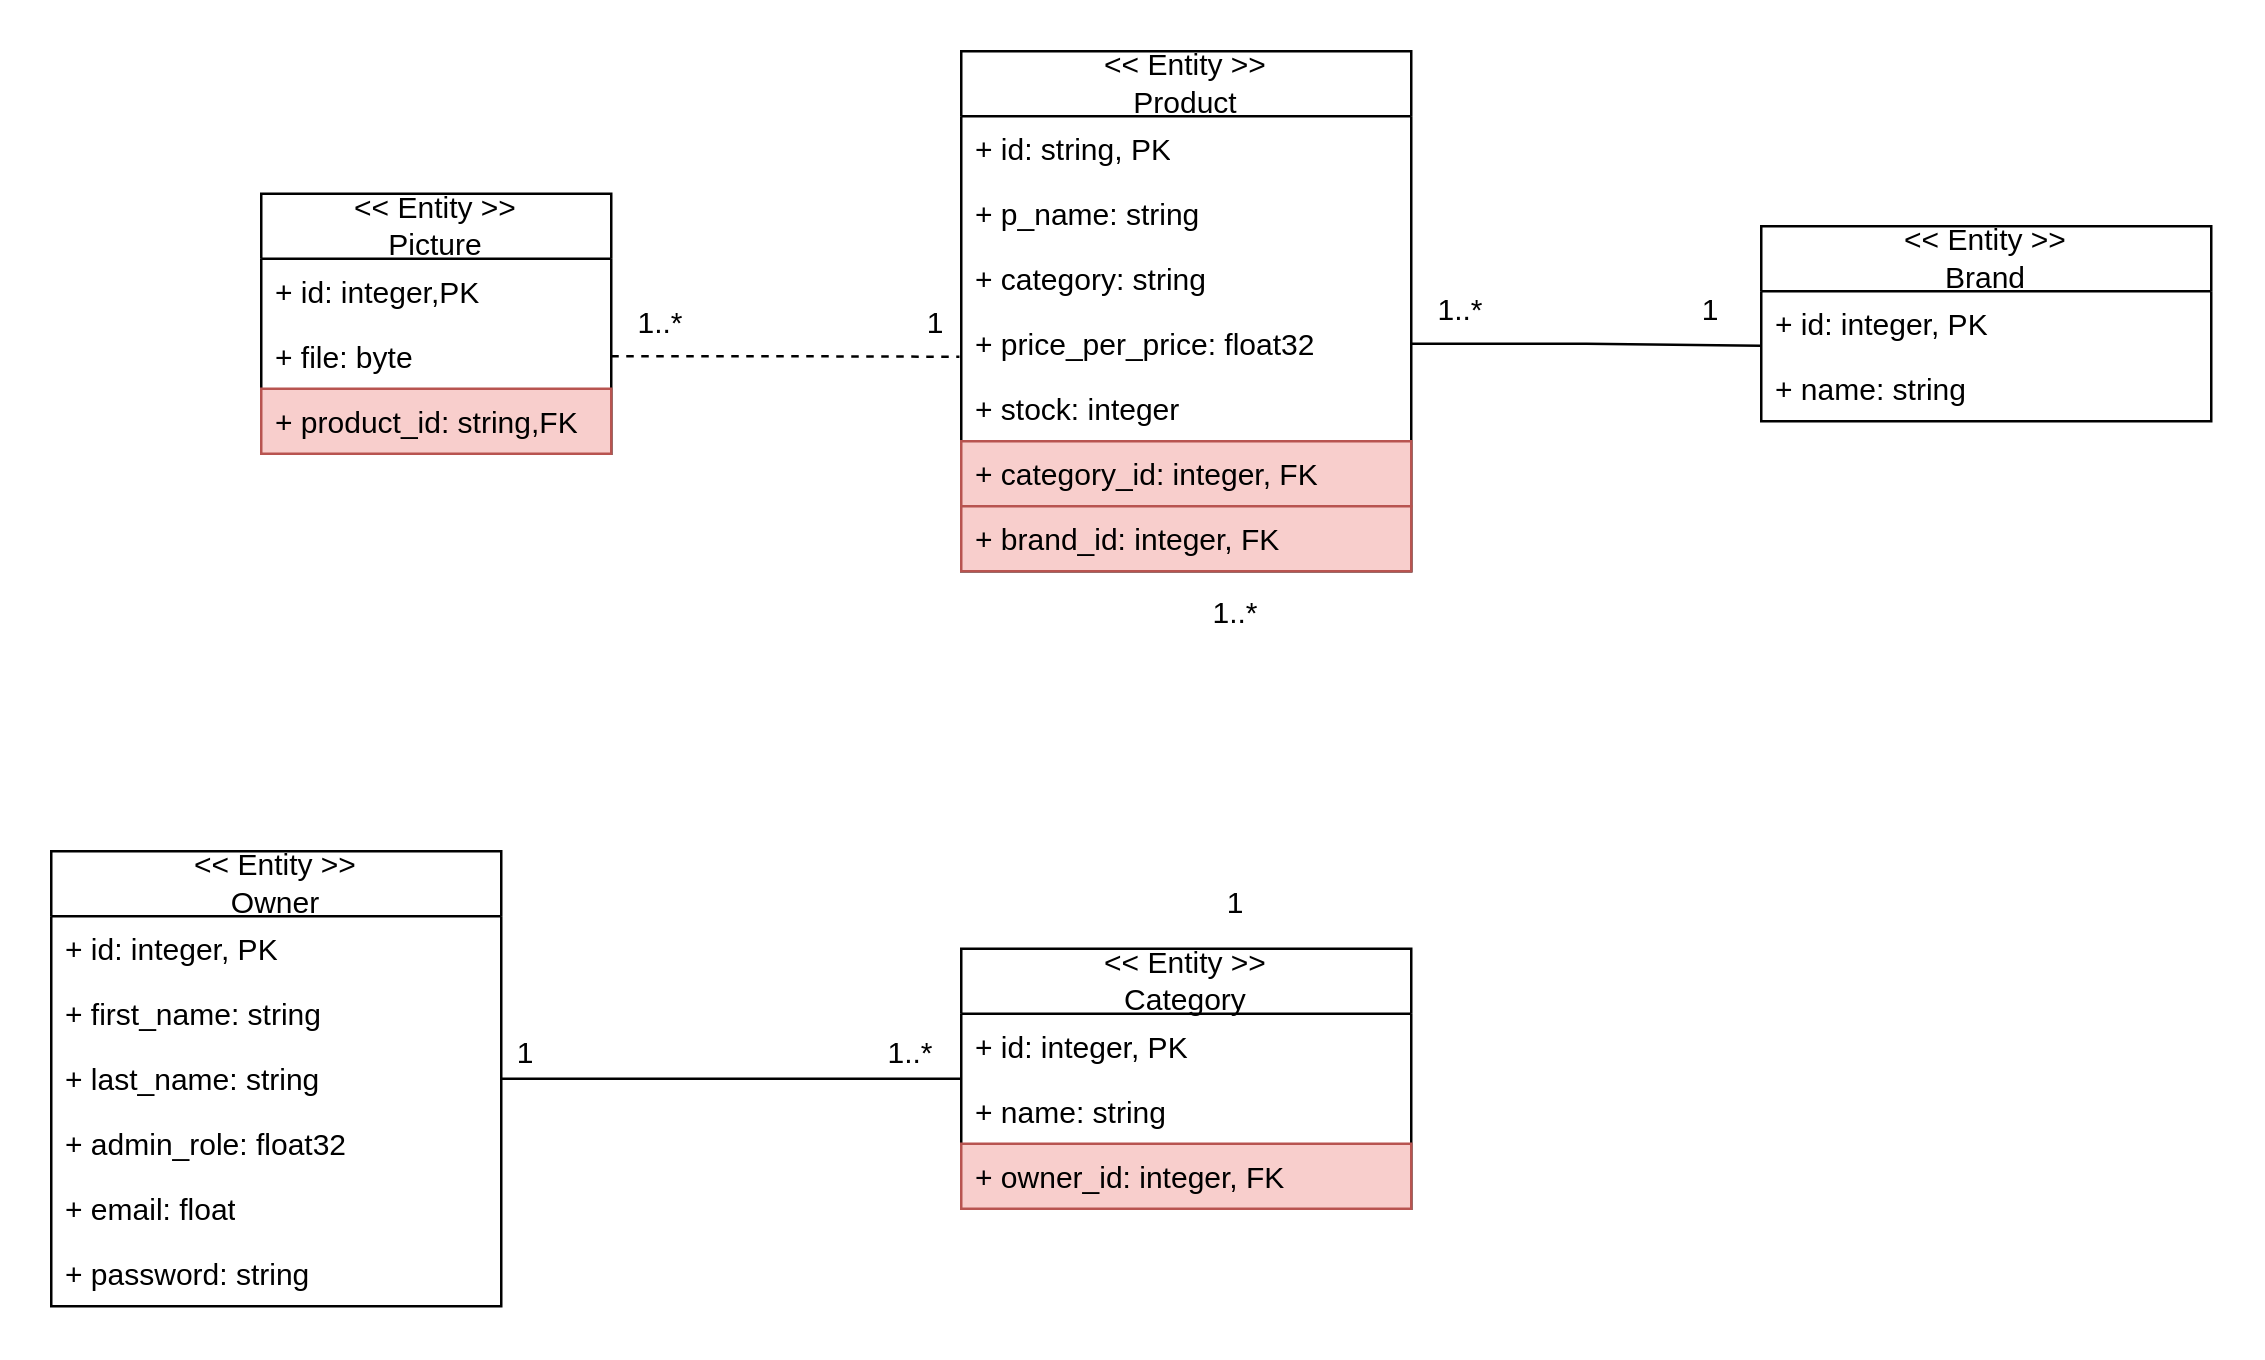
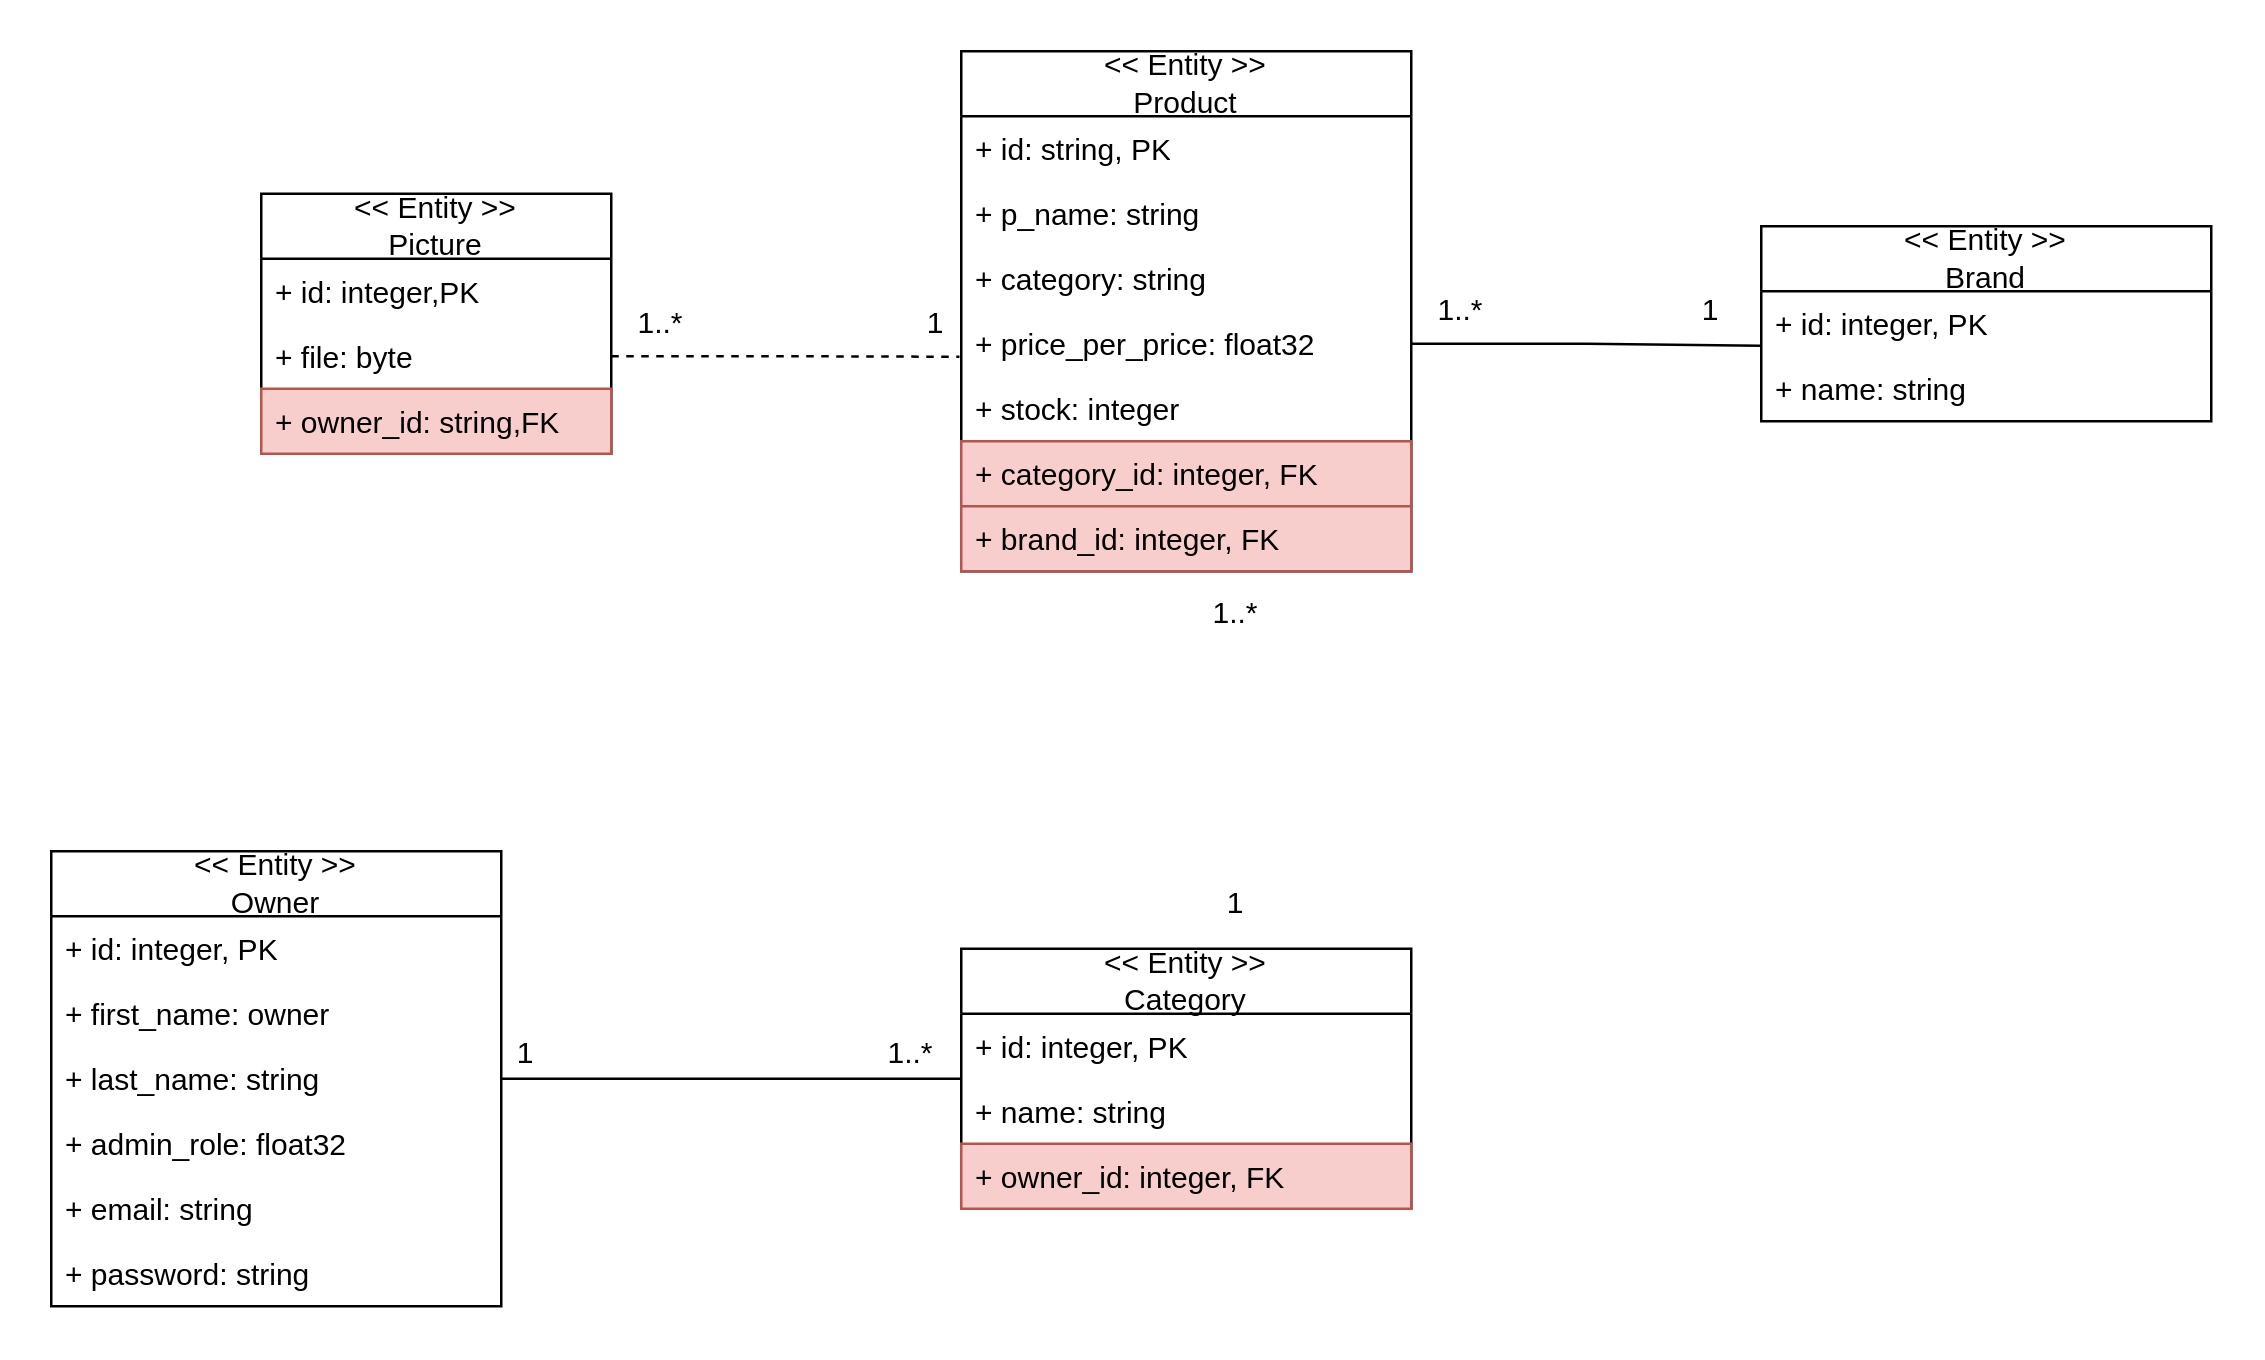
- <mxCell id="27" value="+ product_id: string,FK" style="text;strokeColor=#b85450;fillColor=#f8cecc;align=left;verticalAlign=top;spacingLeft=4;spacingRight=4;overflow=hidden;rotatable=0;points=[[0,0.5],[1,0.5]];portConstraint=eastwest;whiteSpace=wrap;html=1;" vertex="1" parent="24"><mxGeometry y="78" width="140" height="26" as="geometry" /></mxCell>
+ <mxCell id="27" value="+ owner_id: string,FK" style="text;strokeColor=#b85450;fillColor=#f8cecc;align=left;verticalAlign=top;spacingLeft=4;spacingRight=4;overflow=hidden;rotatable=0;points=[[0,0.5],[1,0.5]];portConstraint=eastwest;whiteSpace=wrap;html=1;" vertex="1" parent="24"><mxGeometry y="78" width="140" height="26" as="geometry" /></mxCell>
- <mxCell id="19" value="+ first_name: string" style="text;strokeColor=none;fillColor=none;align=left;verticalAlign=top;spacingLeft=4;spacingRight=4;overflow=hidden;rotatable=0;points=[[0,0.5],[1,0.5]];portConstraint=eastwest;whiteSpace=wrap;html=1;" vertex="1" parent="17"><mxGeometry y="52" width="180" height="26" as="geometry" /></mxCell>
+ <mxCell id="19" value="+ first_name: owner" style="text;strokeColor=none;fillColor=none;align=left;verticalAlign=top;spacingLeft=4;spacingRight=4;overflow=hidden;rotatable=0;points=[[0,0.5],[1,0.5]];portConstraint=eastwest;whiteSpace=wrap;html=1;" vertex="1" parent="17"><mxGeometry y="52" width="180" height="26" as="geometry" /></mxCell>
- <mxCell id="22" value="+ email: float" style="text;strokeColor=none;fillColor=none;align=left;verticalAlign=top;spacingLeft=4;spacingRight=4;overflow=hidden;rotatable=0;points=[[0,0.5],[1,0.5]];portConstraint=eastwest;whiteSpace=wrap;html=1;" vertex="1" parent="17"><mxGeometry y="130" width="180" height="26" as="geometry" /></mxCell>
+ <mxCell id="22" value="+ email: string" style="text;strokeColor=none;fillColor=none;align=left;verticalAlign=top;spacingLeft=4;spacingRight=4;overflow=hidden;rotatable=0;points=[[0,0.5],[1,0.5]];portConstraint=eastwest;whiteSpace=wrap;html=1;" vertex="1" parent="17"><mxGeometry y="130" width="180" height="26" as="geometry" /></mxCell>
